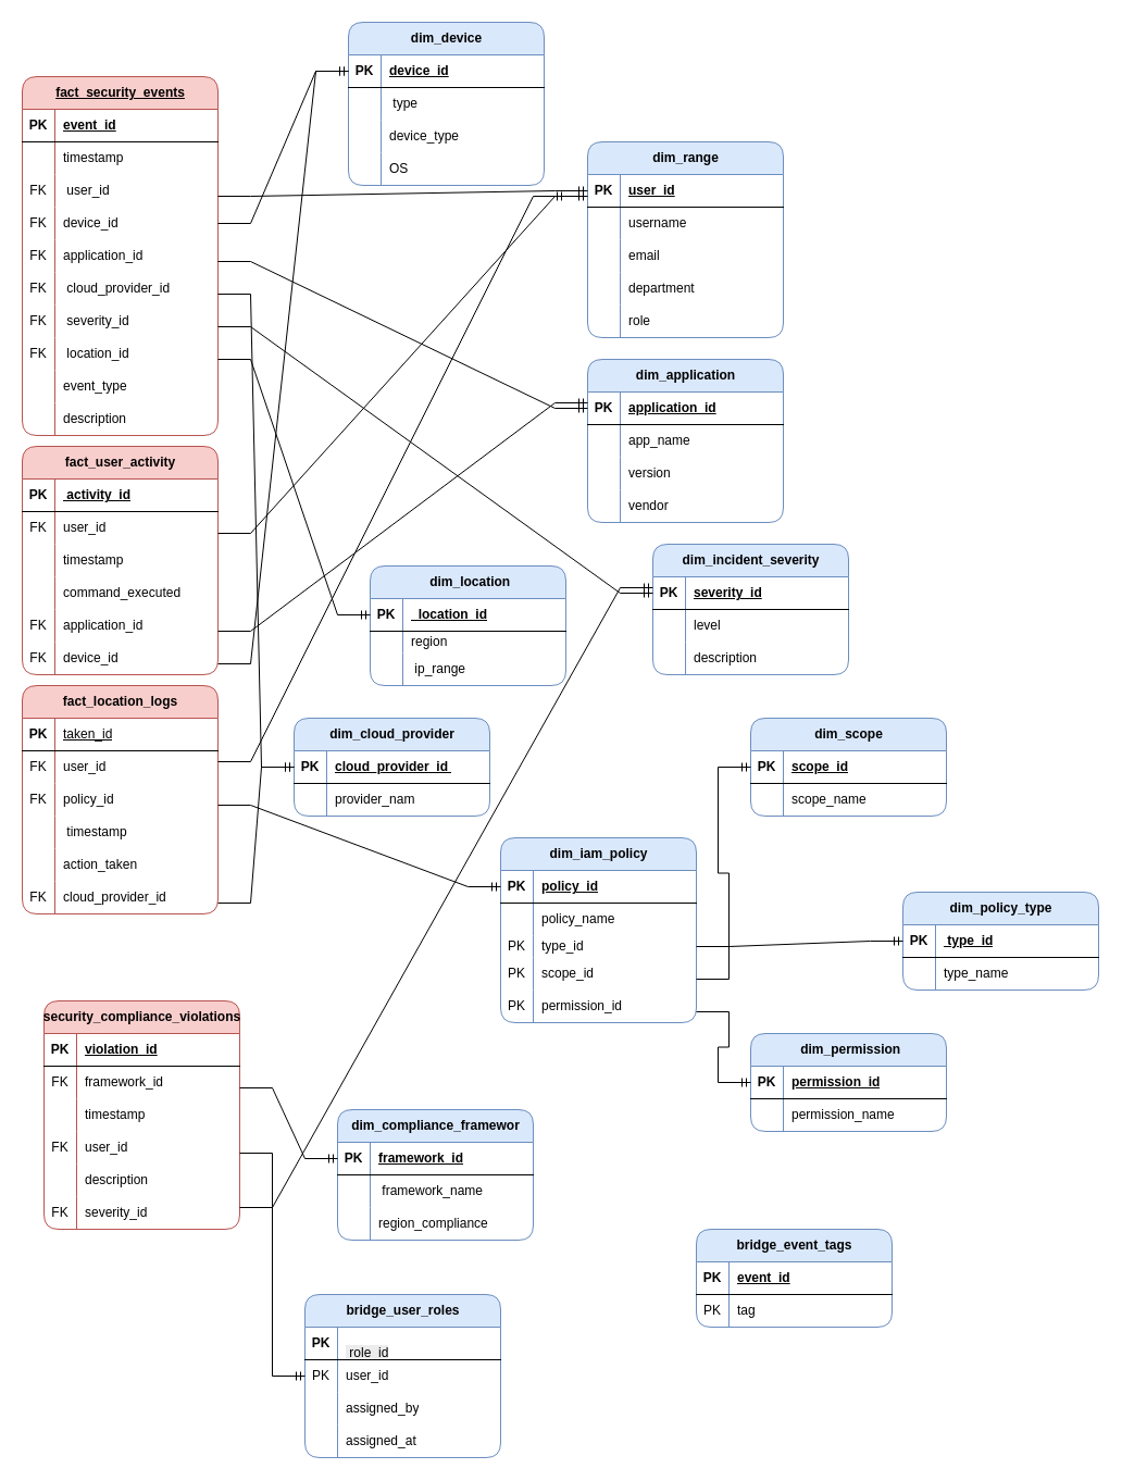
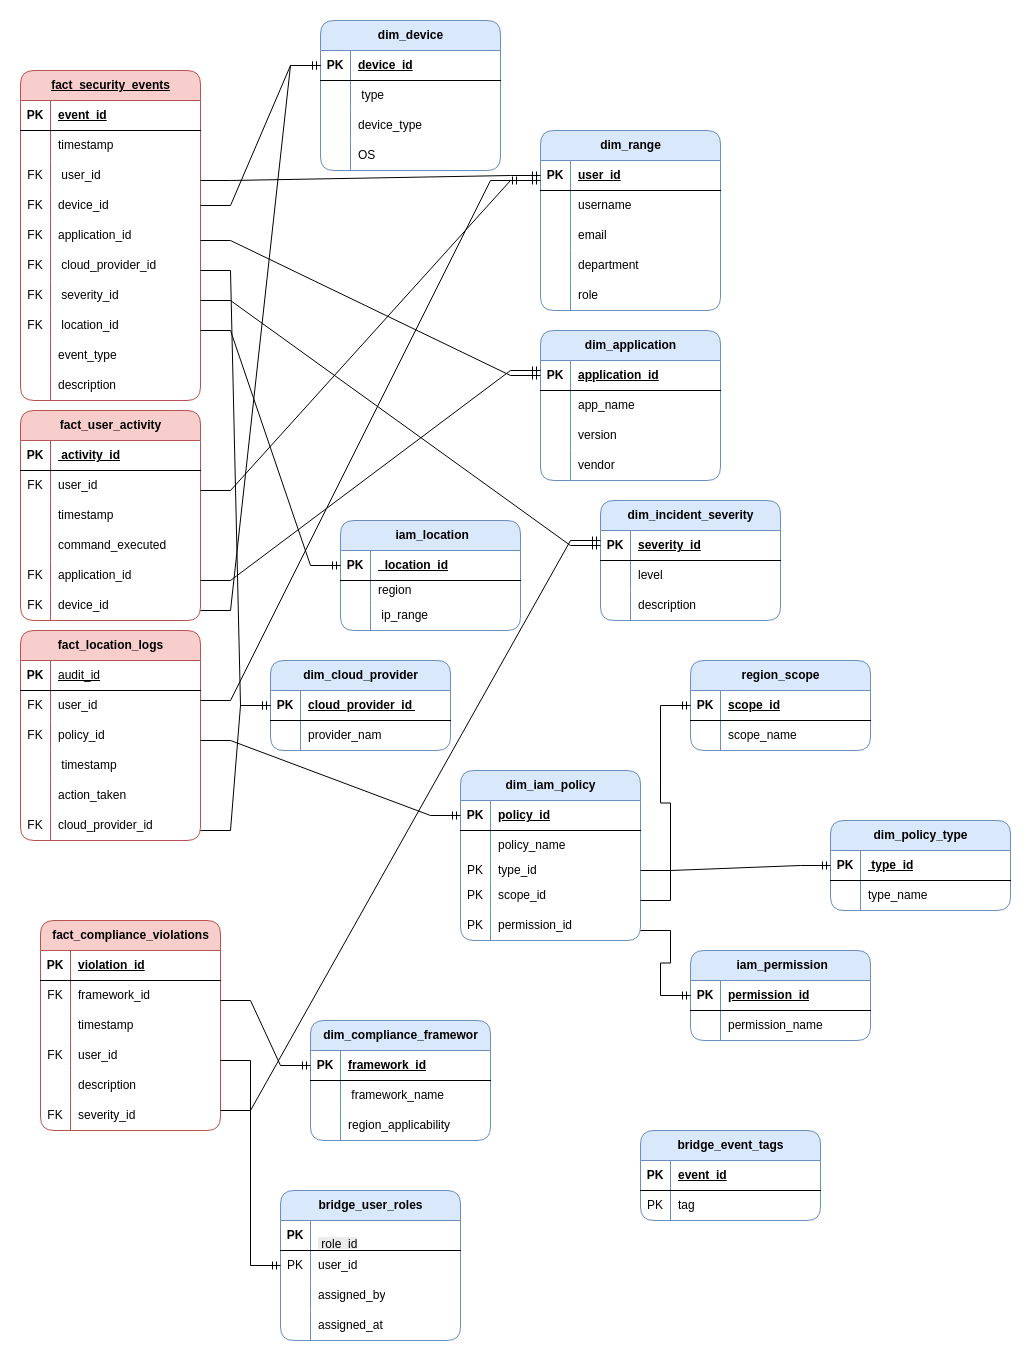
- <mxCell id="149" value="&amp;nbsp;dim_location" style="shape=table;startSize=30;container=1;collapsible=1;childLayout=tableLayout;fixedRows=1;rowLines=0;fontStyle=1;align=center;resizeLast=1;html=1;rounded=1;fillColor=#dae8fc;strokeColor=#6c8ebf;" parent="1" vertex="1"><mxGeometry x="340" y="520" width="180" height="110" as="geometry" /></mxCell>
+ <mxCell id="149" value="&amp;nbsp;iam_location" style="shape=table;startSize=30;container=1;collapsible=1;childLayout=tableLayout;fixedRows=1;rowLines=0;fontStyle=1;align=center;resizeLast=1;html=1;rounded=1;fillColor=#dae8fc;strokeColor=#6c8ebf;" parent="1" vertex="1"><mxGeometry x="340" y="520" width="180" height="110" as="geometry" /></mxCell>
- <mxCell id="55" value="&lt;span style=&quot;font-weight: 400;&quot;&gt;taken_id&lt;/span&gt;" style="shape=partialRectangle;connectable=0;fillColor=none;top=0;left=0;bottom=0;right=0;align=left;spacingLeft=6;fontStyle=5;overflow=hidden;whiteSpace=wrap;html=1;" parent="53" vertex="1"><mxGeometry x="30" width="150" height="30" as="geometry"><mxRectangle width="150" height="30" as="alternateBounds" /></mxGeometry></mxCell>
+ <mxCell id="55" value="&lt;span style=&quot;font-weight: 400;&quot;&gt;audit_id&lt;/span&gt;" style="shape=partialRectangle;connectable=0;fillColor=none;top=0;left=0;bottom=0;right=0;align=left;spacingLeft=6;fontStyle=5;overflow=hidden;whiteSpace=wrap;html=1;" parent="53" vertex="1"><mxGeometry x="30" width="150" height="30" as="geometry"><mxRectangle width="150" height="30" as="alternateBounds" /></mxGeometry></mxCell>
- <mxCell id="192" value="dim_scope" style="shape=table;startSize=30;container=1;collapsible=1;childLayout=tableLayout;fixedRows=1;rowLines=0;fontStyle=1;align=center;resizeLast=1;html=1;rounded=1;fillColor=#dae8fc;strokeColor=#6c8ebf;" parent="1" vertex="1"><mxGeometry x="690" y="660" width="180" height="90" as="geometry" /></mxCell>
+ <mxCell id="192" value="region_scope" style="shape=table;startSize=30;container=1;collapsible=1;childLayout=tableLayout;fixedRows=1;rowLines=0;fontStyle=1;align=center;resizeLast=1;html=1;rounded=1;fillColor=#dae8fc;strokeColor=#6c8ebf;" parent="1" vertex="1"><mxGeometry x="690" y="660" width="180" height="90" as="geometry" /></mxCell>
- <mxCell id="71" value="security_compliance_violations" style="shape=table;startSize=30;container=1;collapsible=1;childLayout=tableLayout;fixedRows=1;rowLines=0;fontStyle=1;align=center;resizeLast=1;html=1;fillColor=#f8cecc;strokeColor=#b85450;rounded=1;" parent="1" vertex="1"><mxGeometry x="40" y="920" width="180" height="210" as="geometry" /></mxCell>
+ <mxCell id="71" value="fact_compliance_violations" style="shape=table;startSize=30;container=1;collapsible=1;childLayout=tableLayout;fixedRows=1;rowLines=0;fontStyle=1;align=center;resizeLast=1;html=1;fillColor=#f8cecc;strokeColor=#b85450;rounded=1;" parent="1" vertex="1"><mxGeometry x="40" y="920" width="180" height="210" as="geometry" /></mxCell>
- <mxCell id="199" value="&amp;nbsp;dim_permission" style="shape=table;startSize=30;container=1;collapsible=1;childLayout=tableLayout;fixedRows=1;rowLines=0;fontStyle=1;align=center;resizeLast=1;html=1;rounded=1;fillColor=#dae8fc;strokeColor=#6c8ebf;" parent="1" vertex="1"><mxGeometry x="690" y="950" width="180" height="90" as="geometry" /></mxCell>
+ <mxCell id="199" value="&amp;nbsp;iam_permission" style="shape=table;startSize=30;container=1;collapsible=1;childLayout=tableLayout;fixedRows=1;rowLines=0;fontStyle=1;align=center;resizeLast=1;html=1;rounded=1;fillColor=#dae8fc;strokeColor=#6c8ebf;" parent="1" vertex="1"><mxGeometry x="690" y="950" width="180" height="90" as="geometry" /></mxCell>
- <mxCell id="148" value="region_compliance" style="shape=partialRectangle;connectable=0;fillColor=none;top=0;left=0;bottom=0;right=0;align=left;spacingLeft=6;overflow=hidden;whiteSpace=wrap;html=1;" parent="146" vertex="1"><mxGeometry x="30" width="150" height="30" as="geometry"><mxRectangle width="150" height="30" as="alternateBounds" /></mxGeometry></mxCell>
+ <mxCell id="148" value="region_applicability" style="shape=partialRectangle;connectable=0;fillColor=none;top=0;left=0;bottom=0;right=0;align=left;spacingLeft=6;overflow=hidden;whiteSpace=wrap;html=1;" parent="146" vertex="1"><mxGeometry x="30" width="150" height="30" as="geometry"><mxRectangle width="150" height="30" as="alternateBounds" /></mxGeometry></mxCell>
